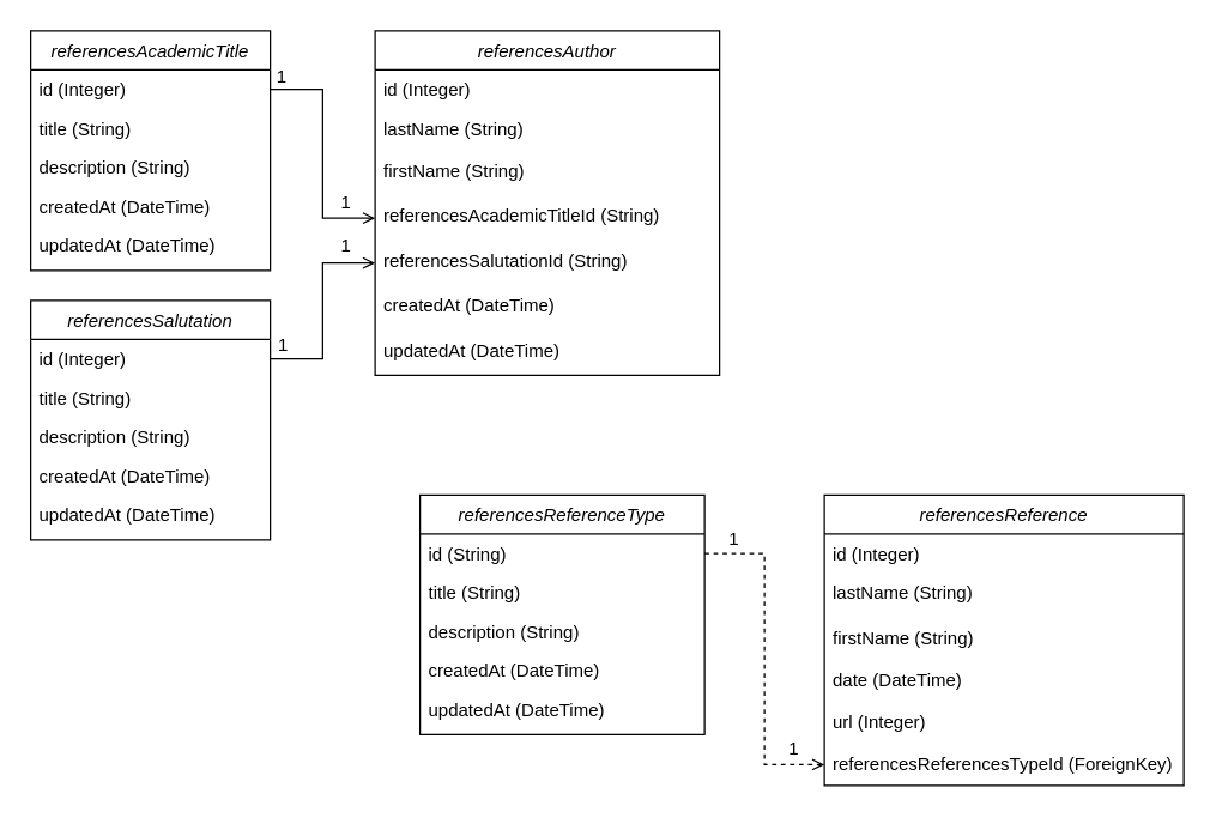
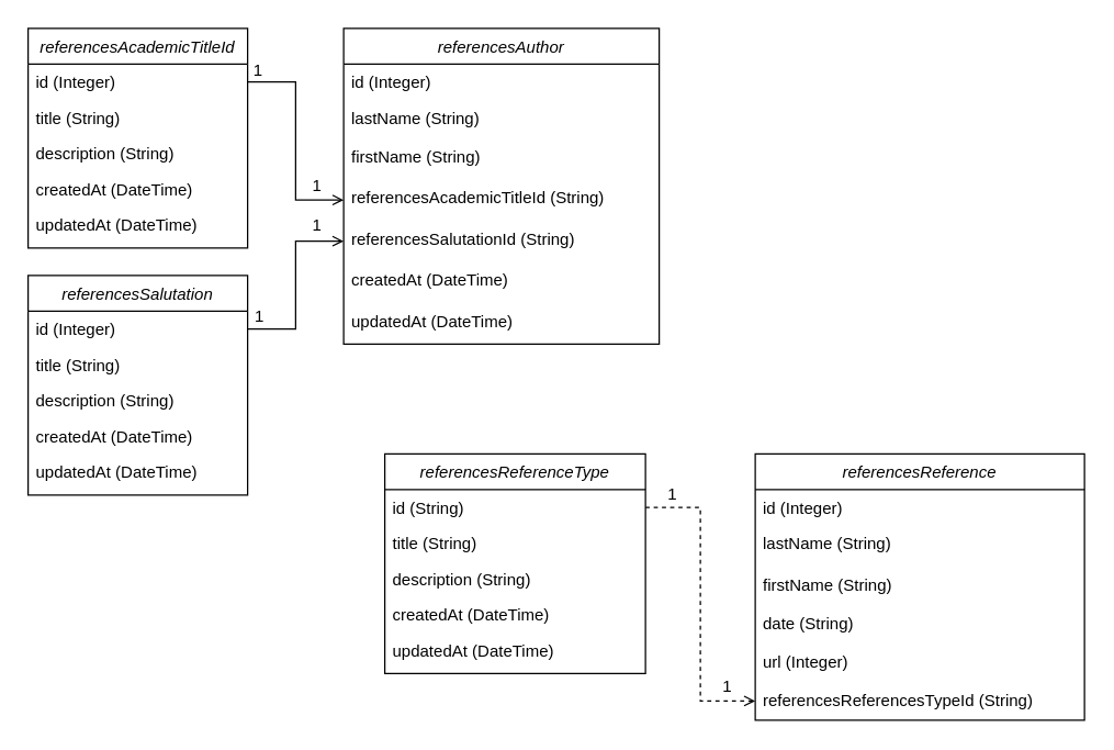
- <mxCell id="2" value="referencesAcademicTitle" style="swimlane;fontStyle=2;align=center;verticalAlign=top;childLayout=stackLayout;horizontal=1;startSize=26;horizontalStack=0;resizeParent=1;resizeLast=0;collapsible=1;marginBottom=0;rounded=0;shadow=0;strokeWidth=1;" parent="1" vertex="1"><mxGeometry x="20" y="20" width="160" height="160" as="geometry"><mxRectangle x="60" y="80" width="160" height="26" as="alternateBounds" /></mxGeometry></mxCell>
+ <mxCell id="2" value="referencesAcademicTitleId" style="swimlane;fontStyle=2;align=center;verticalAlign=top;childLayout=stackLayout;horizontal=1;startSize=26;horizontalStack=0;resizeParent=1;resizeLast=0;collapsible=1;marginBottom=0;rounded=0;shadow=0;strokeWidth=1;" parent="1" vertex="1"><mxGeometry x="20" y="20" width="160" height="160" as="geometry"><mxRectangle x="60" y="80" width="160" height="26" as="alternateBounds" /></mxGeometry></mxCell>
- <mxCell id="39" value="date (DateTime)" style="text;align=left;verticalAlign=top;spacingLeft=4;spacingRight=4;overflow=hidden;rotatable=0;points=[[0,0.5],[1,0.5]];portConstraint=eastwest;rounded=0;shadow=0;html=0;" vertex="1" parent="35"><mxGeometry y="110" width="240" height="28" as="geometry" /></mxCell>
+ <mxCell id="39" value="date (String)" style="text;align=left;verticalAlign=top;spacingLeft=4;spacingRight=4;overflow=hidden;rotatable=0;points=[[0,0.5],[1,0.5]];portConstraint=eastwest;rounded=0;shadow=0;html=0;" vertex="1" parent="35"><mxGeometry y="110" width="240" height="28" as="geometry" /></mxCell>
- <mxCell id="41" value="referencesReferencesTypeId (ForeignKey)" style="text;align=left;verticalAlign=top;spacingLeft=4;spacingRight=4;overflow=hidden;rotatable=0;points=[[0,0.5],[1,0.5]];portConstraint=eastwest;rounded=0;shadow=0;html=0;" vertex="1" parent="35"><mxGeometry y="166" width="240" height="28" as="geometry" /></mxCell>
+ <mxCell id="41" value="referencesReferencesTypeId (String)" style="text;align=left;verticalAlign=top;spacingLeft=4;spacingRight=4;overflow=hidden;rotatable=0;points=[[0,0.5],[1,0.5]];portConstraint=eastwest;rounded=0;shadow=0;html=0;" vertex="1" parent="35"><mxGeometry y="166" width="240" height="28" as="geometry" /></mxCell>
